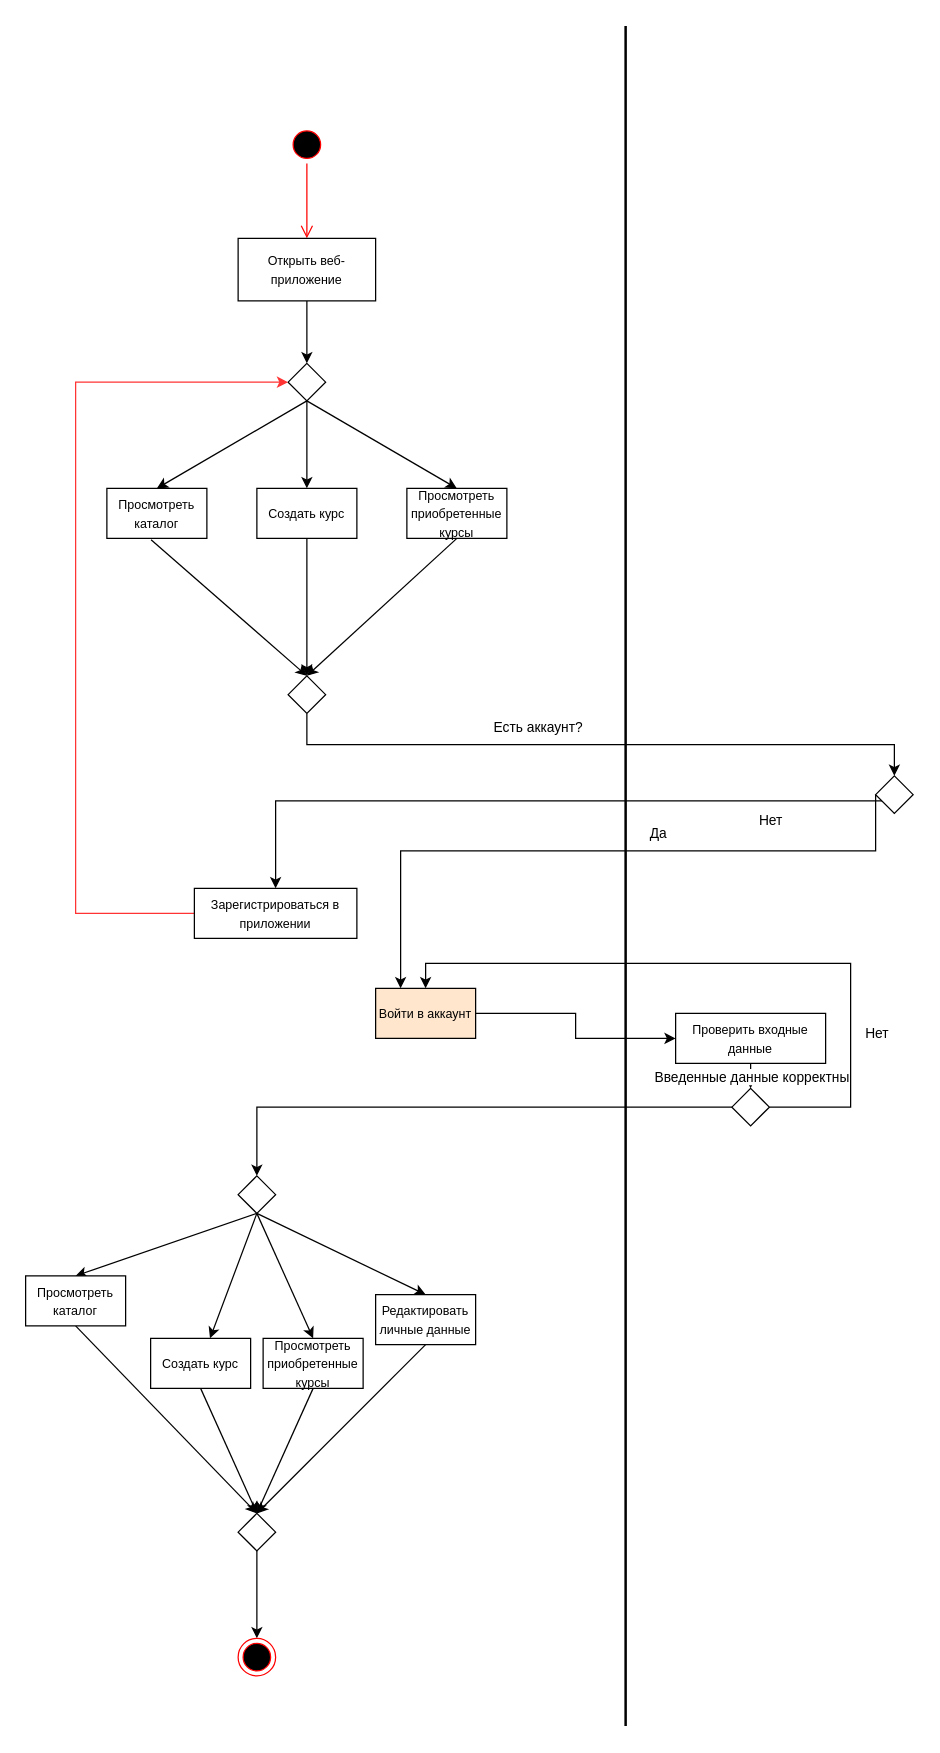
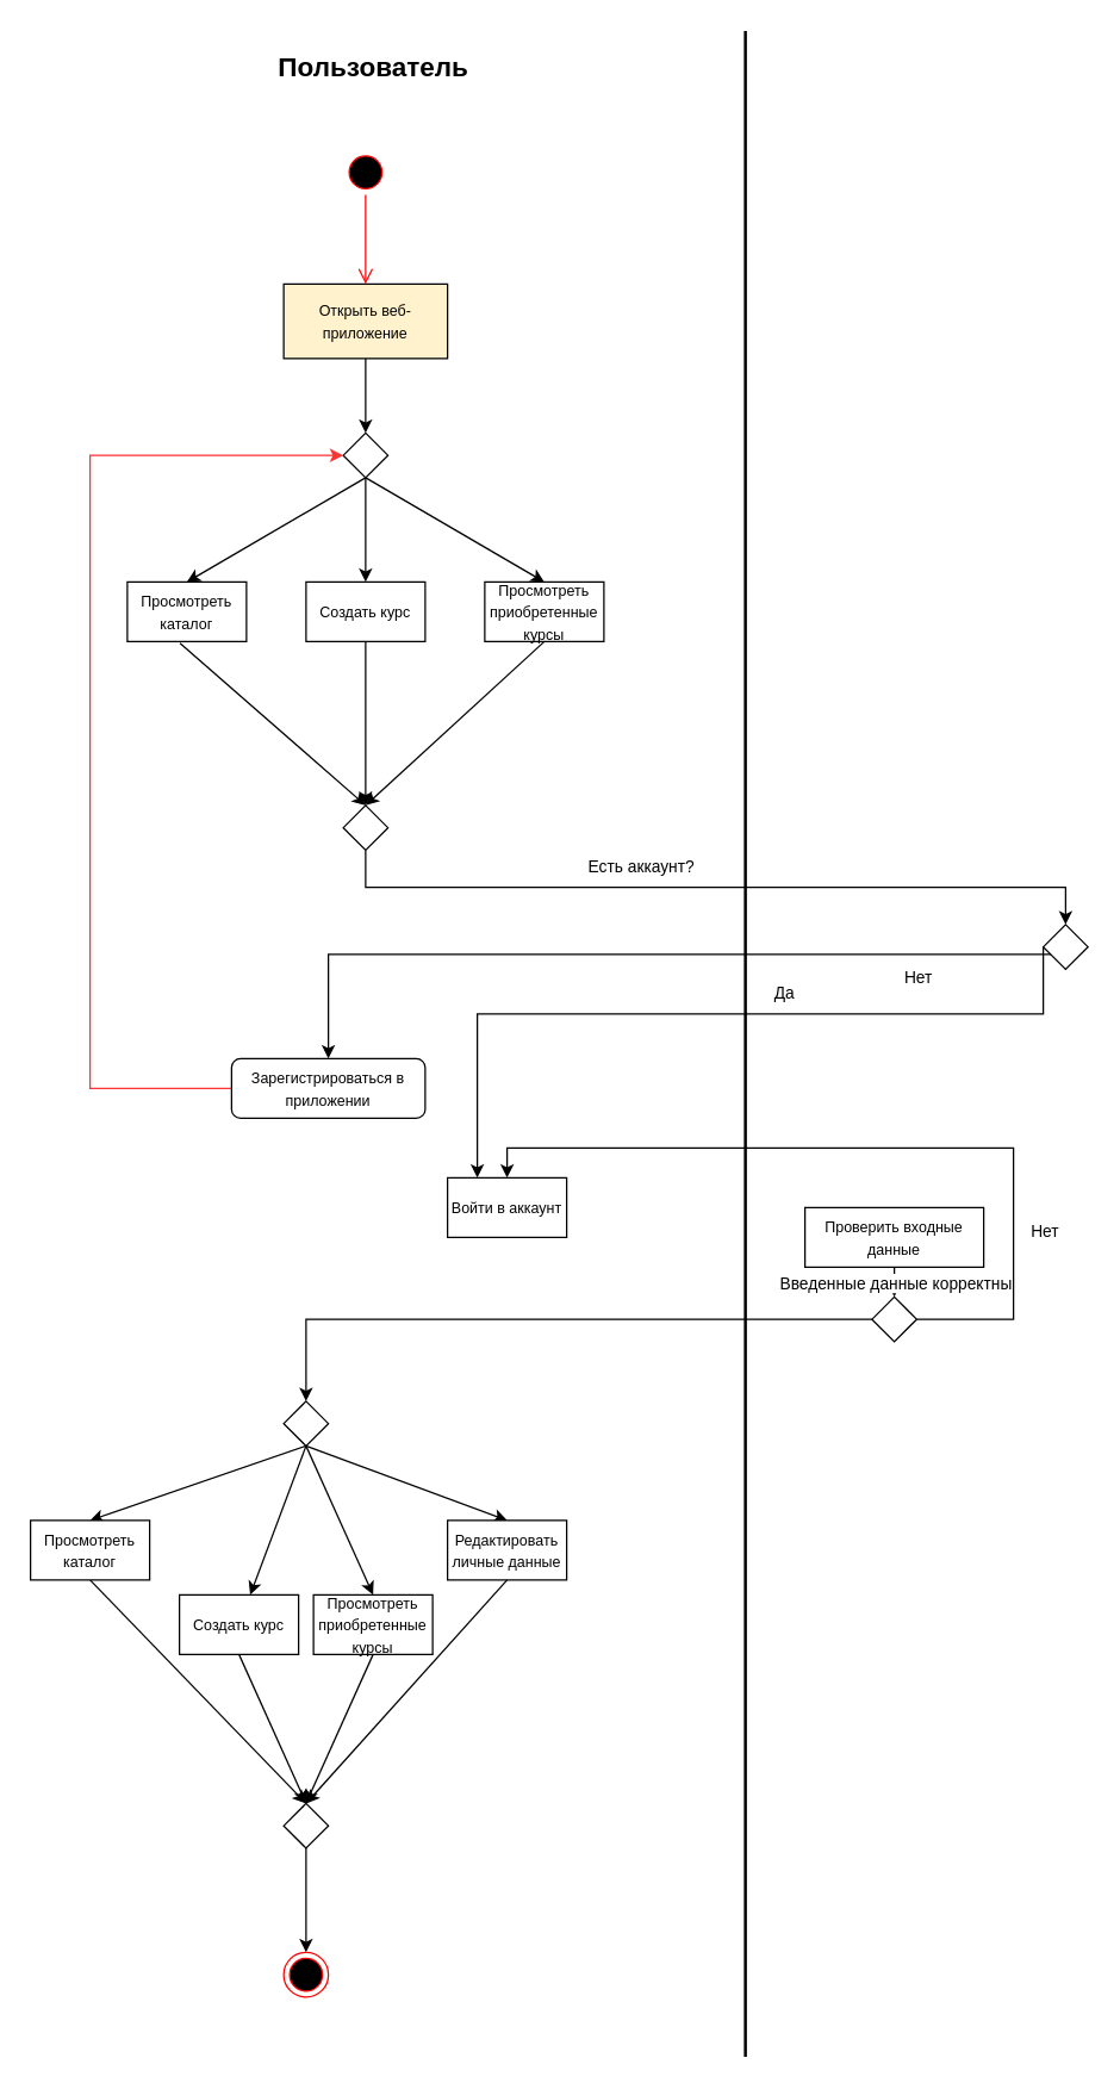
+ <mxCell id="3" value="&lt;font style=&quot;font-size: 18px;&quot;&gt;&lt;b&gt;Пользователь&lt;/b&gt;&lt;/font&gt;" style="text;html=1;align=center;verticalAlign=middle;resizable=0;points=[];autosize=1;strokeColor=none;fillColor=none;" vertex="1" parent="1"><mxGeometry x="175" y="25" width="150" height="40" as="geometry" /></mxCell>
- <mxCell id="7" value="&lt;font style=&quot;font-size: 10px;&quot;&gt;Открыть веб-приложение&lt;/font&gt;" style="html=1;whiteSpace=wrap;" vertex="1" parent="1"><mxGeometry x="190" y="190" width="110" height="50" as="geometry" /></mxCell>
+ <mxCell id="7" value="&lt;font style=&quot;font-size: 10px;&quot;&gt;Открыть веб-приложение&lt;/font&gt;" style="html=1;whiteSpace=wrap;fillColor=#fff2cc;" vertex="1" parent="1"><mxGeometry x="190" y="190" width="110" height="50" as="geometry" /></mxCell>
- <mxCell id="30" value="&lt;font style=&quot;font-size: 10px;&quot;&gt;Зарегистрироваться в приложении&lt;/font&gt;" style="html=1;whiteSpace=wrap;" vertex="1" parent="1"><mxGeometry x="155" y="710" width="130" height="40" as="geometry" /></mxCell>
+ <mxCell id="30" value="&lt;font style=&quot;font-size: 10px;&quot;&gt;Зарегистрироваться в приложении&lt;/font&gt;" style="html=1;whiteSpace=wrap;rounded=1;" vertex="1" parent="1"><mxGeometry x="155" y="710" width="130" height="40" as="geometry" /></mxCell>
- <mxCell id="28" value="&lt;font style=&quot;font-size: 10px;&quot;&gt;Войти в аккаунт&lt;/font&gt;" style="html=1;whiteSpace=wrap;fillColor=#ffe6cc;" vertex="1" parent="1"><mxGeometry x="300" y="790" width="80" height="40" as="geometry" /></mxCell>
+ <mxCell id="28" value="&lt;font style=&quot;font-size: 10px;&quot;&gt;Войти в аккаунт&lt;/font&gt;" style="html=1;whiteSpace=wrap;" vertex="1" parent="1"><mxGeometry x="300" y="790" width="80" height="40" as="geometry" /></mxCell>
- <mxCell id="27" style="edgeStyle=orthogonalEdgeStyle;rounded=0;orthogonalLoop=1;jettySize=auto;html=1;exitX=1;exitY=0.5;exitDx=0;exitDy=0;entryX=0;entryY=0.5;entryDx=0;entryDy=0;" edge="1" parent="1" source="28" target="33"><mxGeometry relative="1" as="geometry" /></mxCell>
- <mxCell id="50" value="&lt;span style=&quot;font-size: 10px;&quot;&gt;Редактировать личные данные&lt;/span&gt;" style="html=1;whiteSpace=wrap;" vertex="1" parent="1"><mxGeometry x="300" y="1035" width="80" height="40" as="geometry" /></mxCell>
+ <mxCell id="50" value="&lt;span style=&quot;font-size: 10px;&quot;&gt;Редактировать личные данные&lt;/span&gt;" style="html=1;whiteSpace=wrap;" vertex="1" parent="1"><mxGeometry x="300" y="1020" width="80" height="40" as="geometry" /></mxCell>
